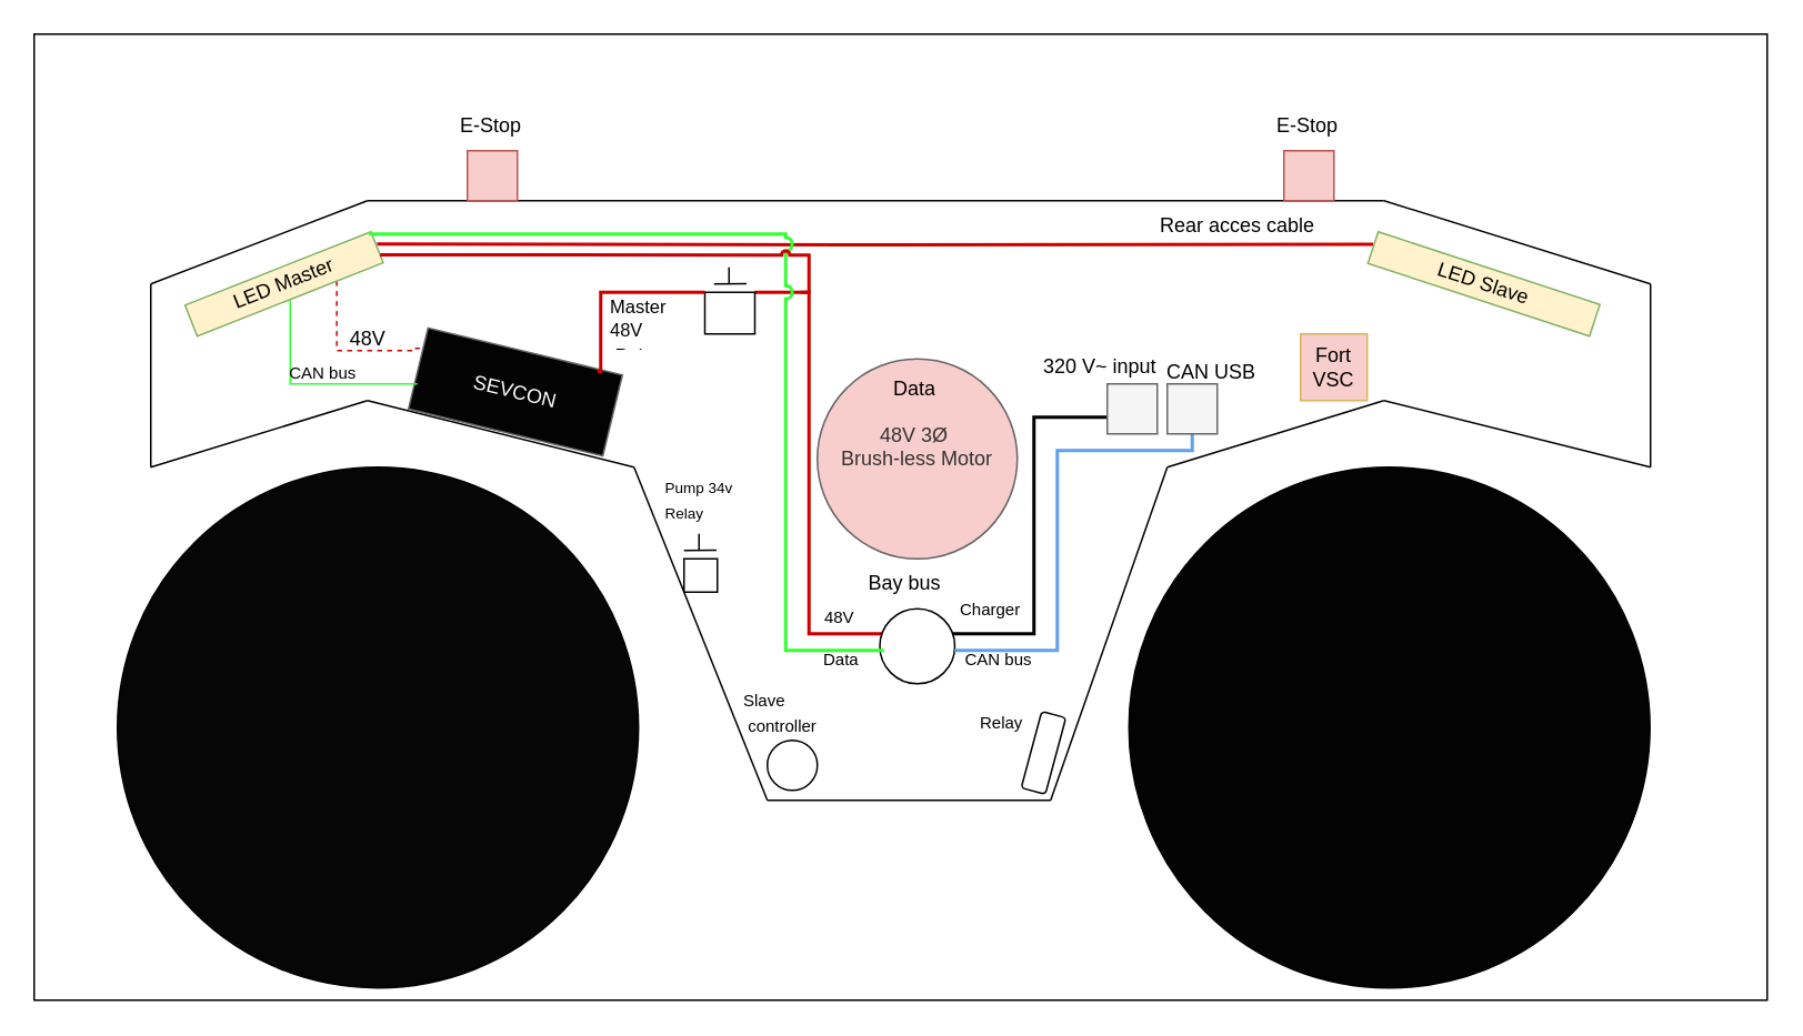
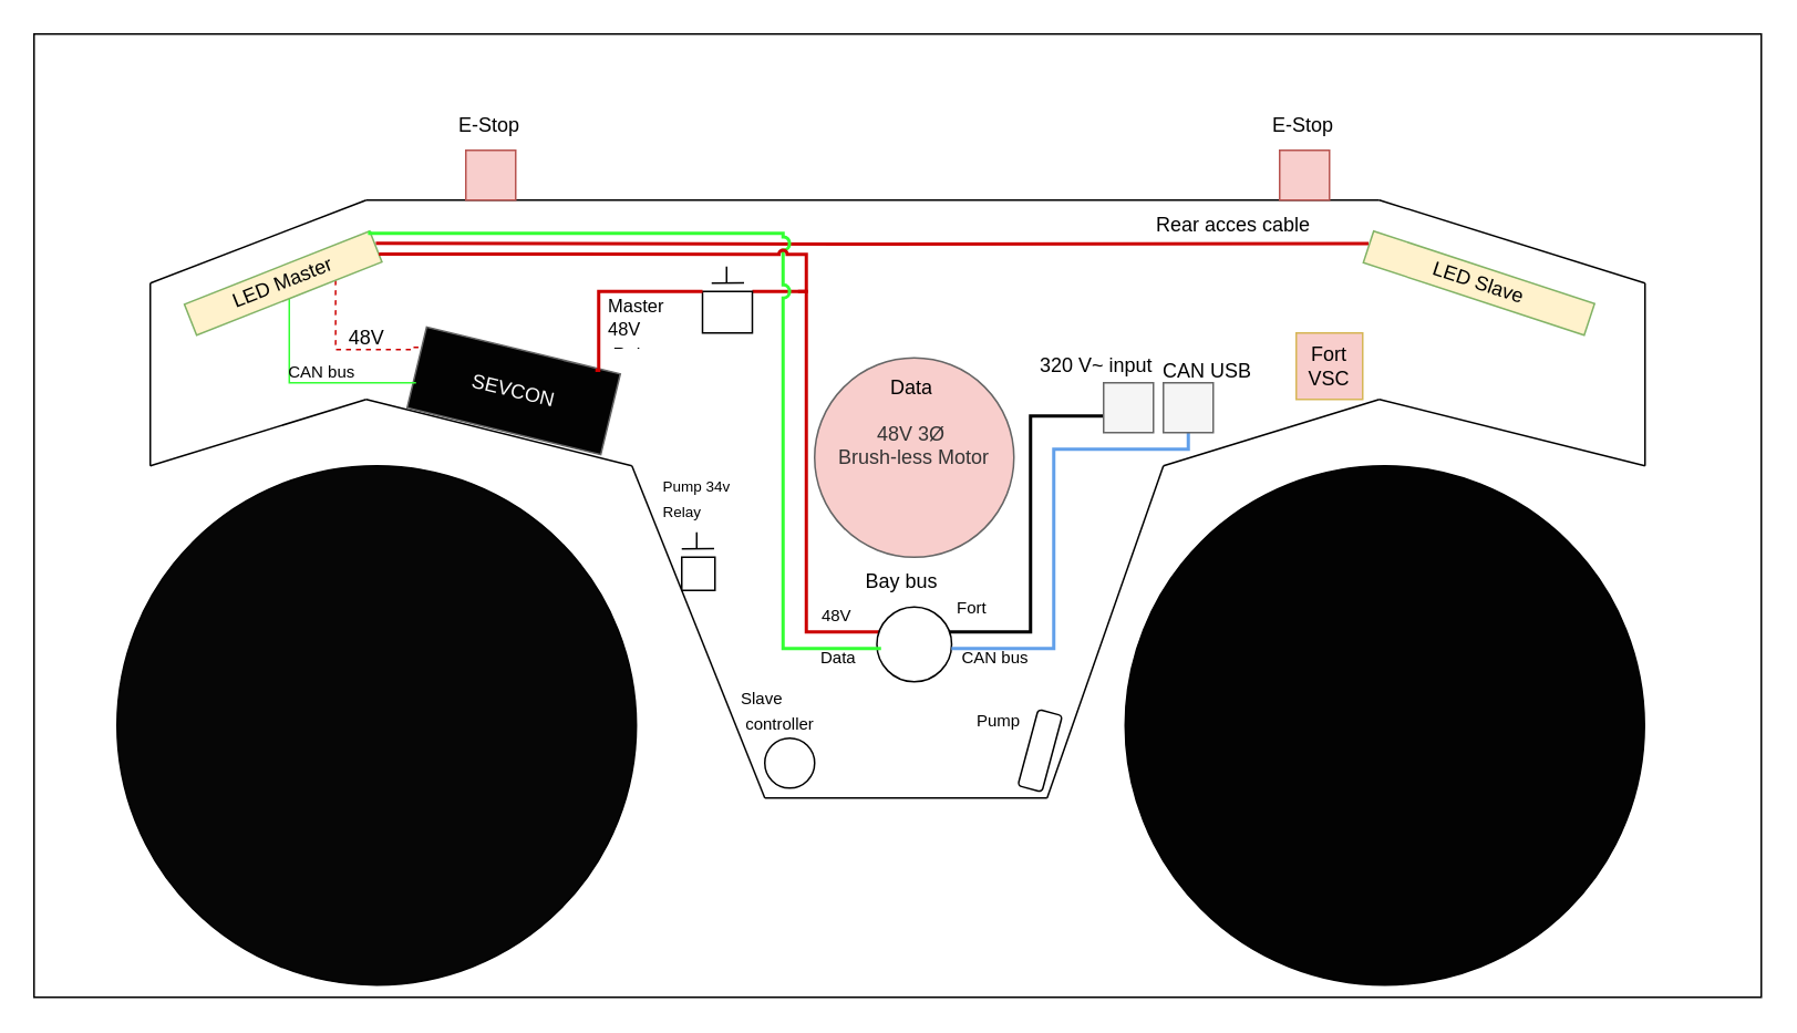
- <mxCell id="58" value="&lt;font style=&quot;font-size: 10px;&quot;&gt;Charger&lt;/font&gt;" style="text;strokeColor=none;fillColor=none;align=left;verticalAlign=middle;spacingLeft=4;spacingRight=4;overflow=hidden;points=[[0,0.5],[1,0.5]];portConstraint=eastwest;rotatable=0;whiteSpace=wrap;html=1;" parent="1" vertex="1"><mxGeometry x="569.5" y="350" width="60" height="30" as="geometry" /></mxCell>
+ <mxCell id="58" value="&lt;font style=&quot;font-size: 10px;&quot;&gt;Fort&lt;/font&gt;" style="text;strokeColor=none;fillColor=none;align=left;verticalAlign=middle;spacingLeft=4;spacingRight=4;overflow=hidden;points=[[0,0.5],[1,0.5]];portConstraint=eastwest;rotatable=0;whiteSpace=wrap;html=1;" parent="1" vertex="1"><mxGeometry x="569.5" y="350" width="60" height="30" as="geometry" /></mxCell>
- <mxCell id="60" value="&lt;font style=&quot;font-size: 10px;&quot;&gt;Relay&lt;/font&gt;" style="text;strokeColor=none;fillColor=none;align=left;verticalAlign=middle;spacingLeft=4;spacingRight=4;overflow=hidden;points=[[0,0.5],[1,0.5]];portConstraint=eastwest;rotatable=0;whiteSpace=wrap;html=1;" parent="1" vertex="1"><mxGeometry x="581.5" y="415" width="36" height="35" as="geometry" /></mxCell>
+ <mxCell id="60" value="&lt;font style=&quot;font-size: 10px;&quot;&gt;Pump&lt;/font&gt;" style="text;strokeColor=none;fillColor=none;align=left;verticalAlign=middle;spacingLeft=4;spacingRight=4;overflow=hidden;points=[[0,0.5],[1,0.5]];portConstraint=eastwest;rotatable=0;whiteSpace=wrap;html=1;" parent="1" vertex="1"><mxGeometry x="581.5" y="415" width="36" height="35" as="geometry" /></mxCell>
